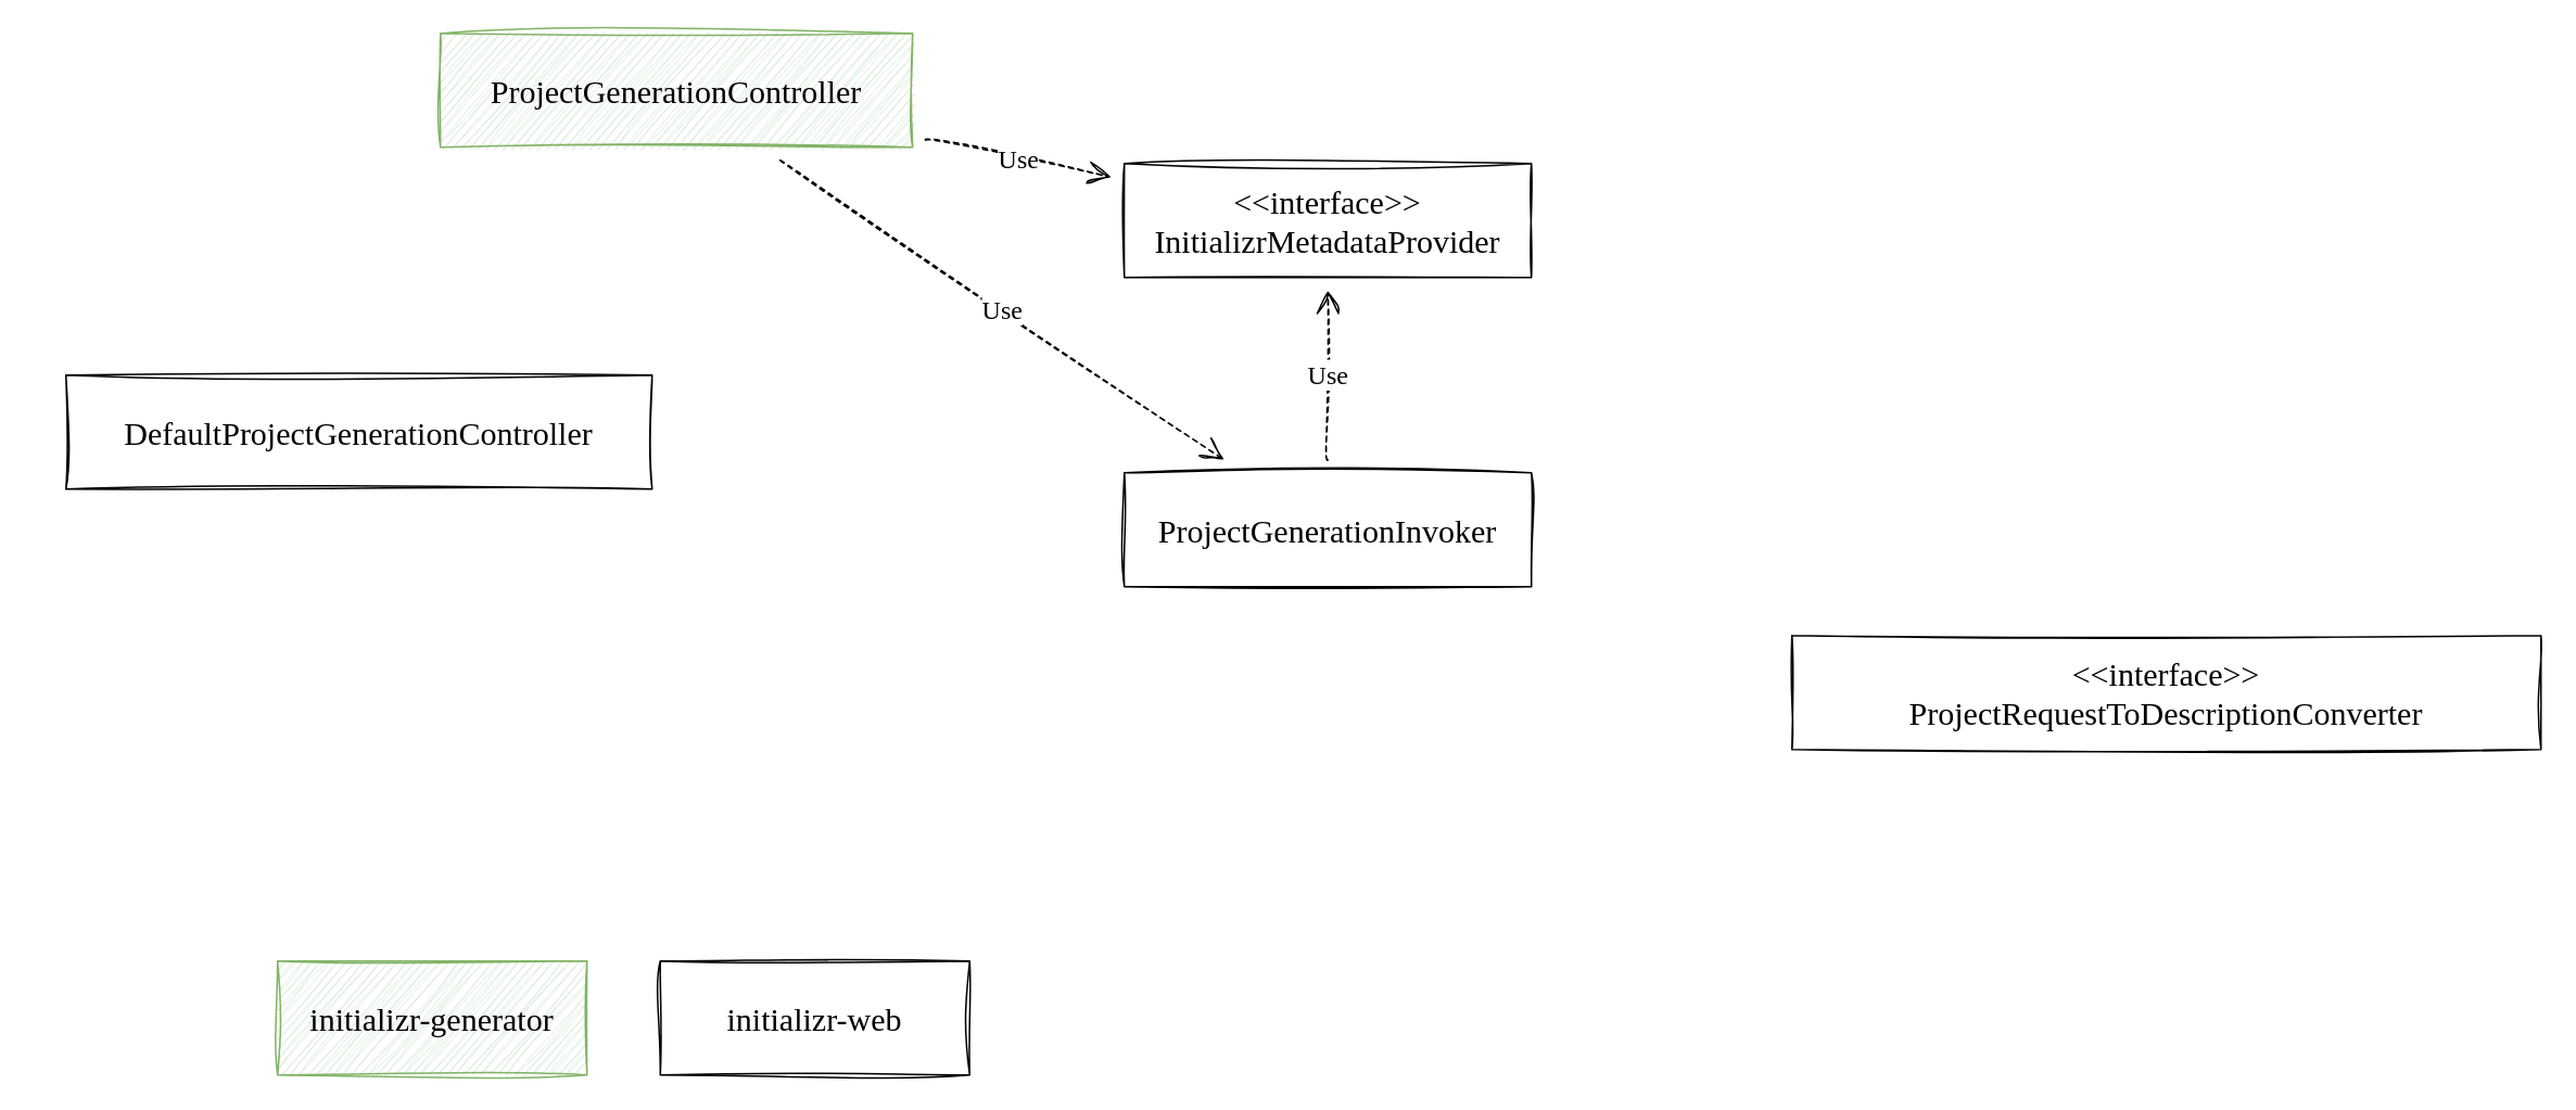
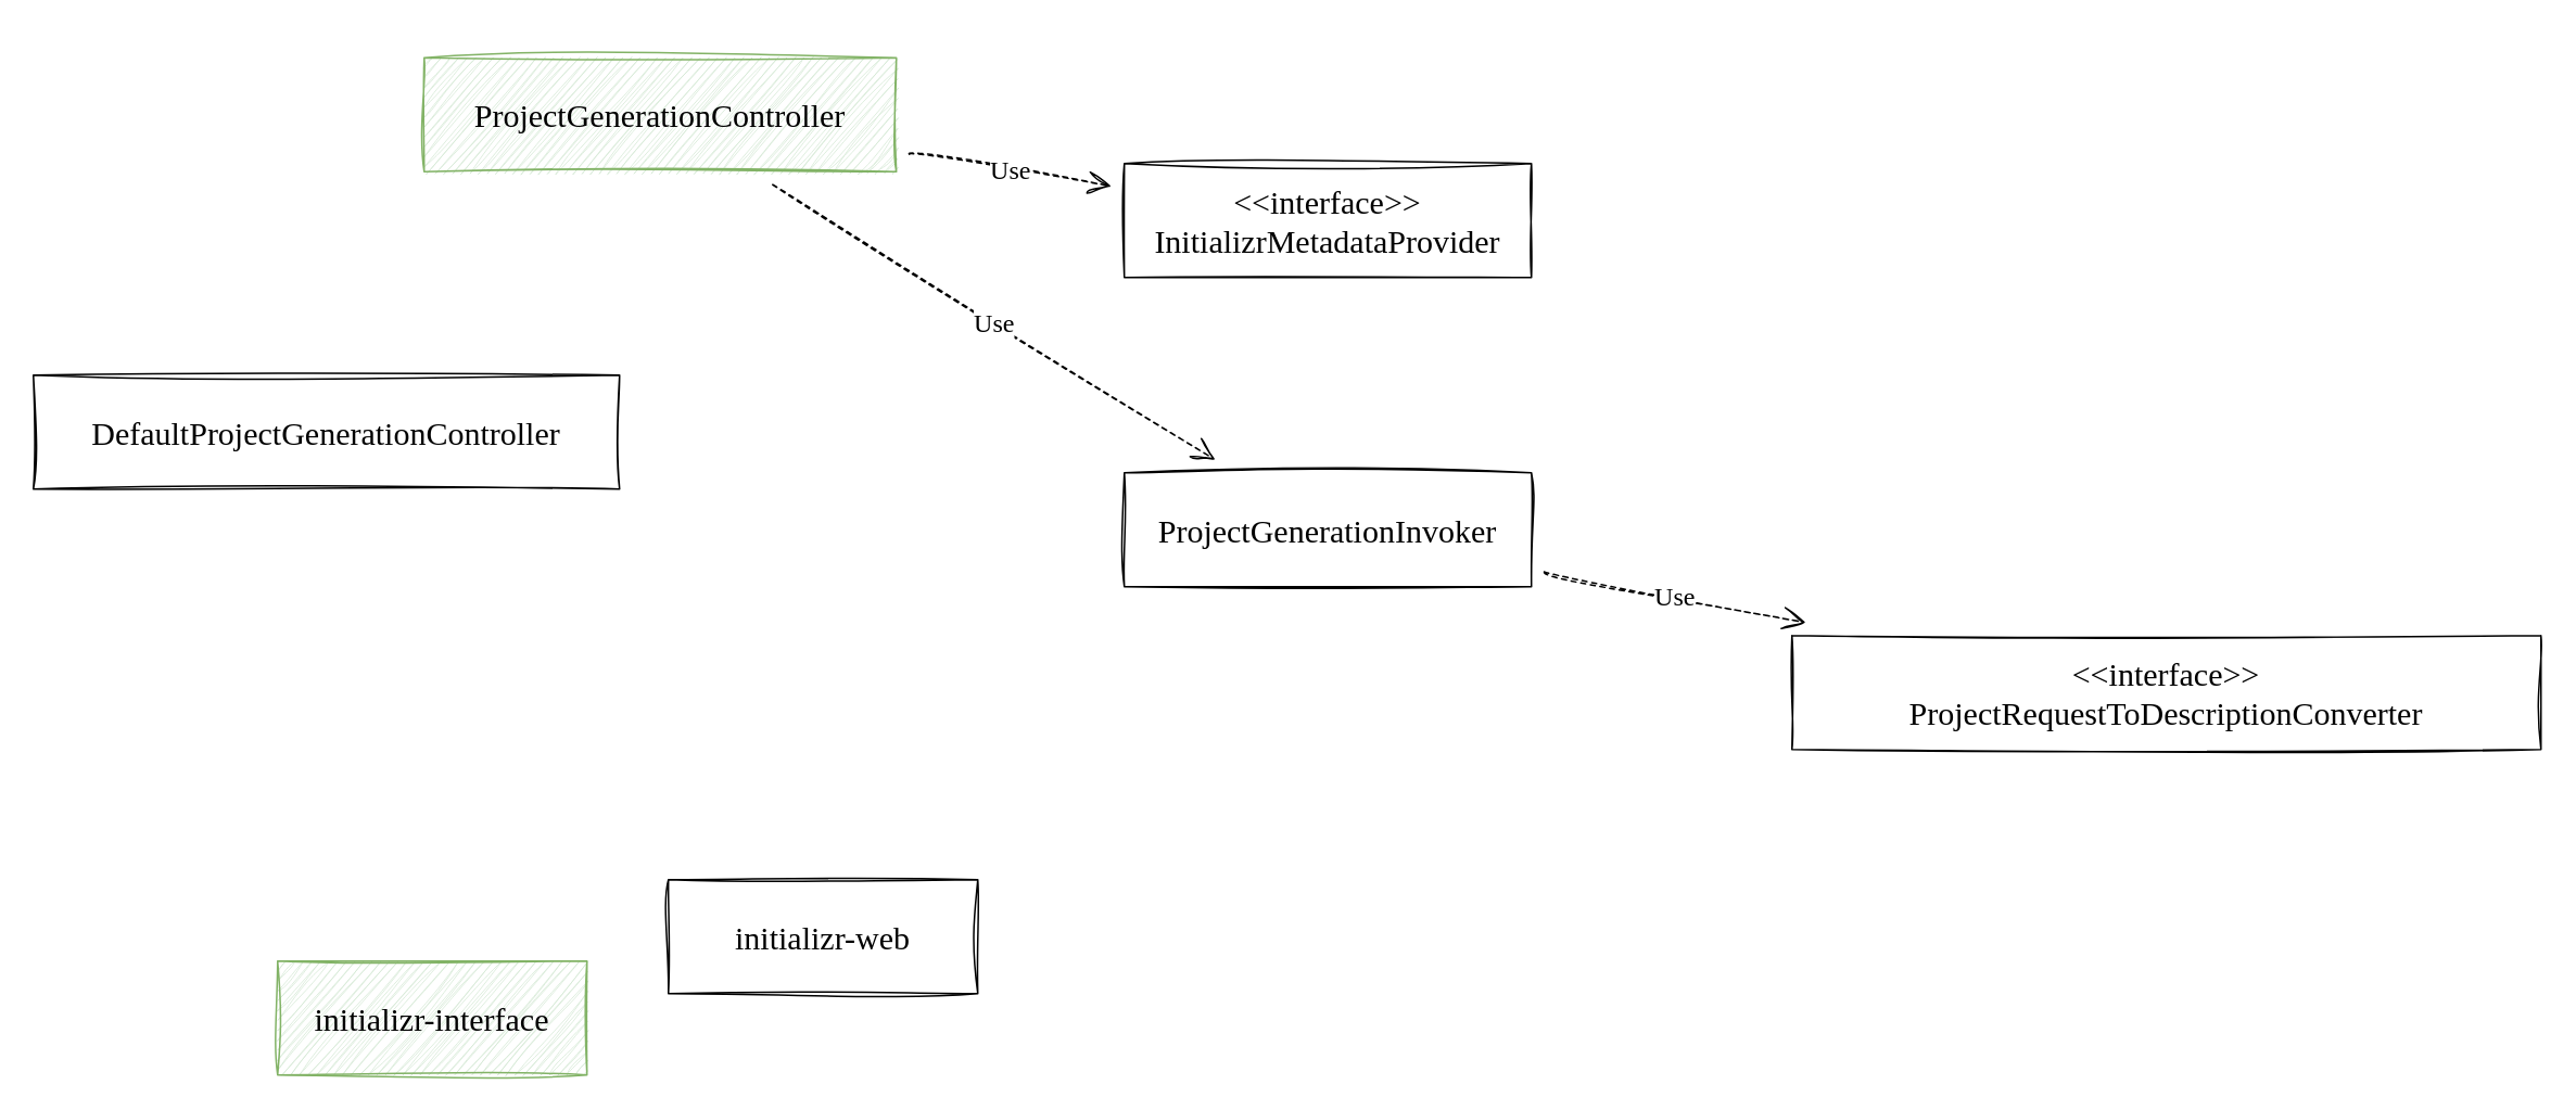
- <mxCell id="2" value="ProjectGenerationController" style="rounded=0;whiteSpace=wrap;html=1;sketch=1;hachureGap=4;jiggle=2;curveFitting=1;fontFamily=Architects Daughter;fontSource=https%3A%2F%2Ffonts.googleapis.com%2Fcss%3Ffamily%3DArchitects%2BDaughter;fontSize=20;fillColor=#d5e8d4;strokeColor=#82b366;" vertex="1" parent="1"><mxGeometry x="270" y="20" width="290" height="70" as="geometry" /></mxCell>
+ <mxCell id="2" value="ProjectGenerationController" style="rounded=0;whiteSpace=wrap;html=1;sketch=1;hachureGap=4;jiggle=2;curveFitting=1;fontFamily=Architects Daughter;fontSource=https%3A%2F%2Ffonts.googleapis.com%2Fcss%3Ffamily%3DArchitects%2BDaughter;fontSize=20;fillColor=#d5e8d4;strokeColor=#82b366;" vertex="1" parent="1"><mxGeometry x="260" y="35" width="290" height="70" as="geometry" /></mxCell>
- <mxCell id="9" value="Use" style="endArrow=open;endSize=12;dashed=1;html=1;rounded=0;sketch=1;hachureGap=4;jiggle=2;curveFitting=1;fontFamily=Architects Daughter;fontSource=https%3A%2F%2Ffonts.googleapis.com%2Fcss%3Ffamily%3DArchitects%2BDaughter;fontSize=16;sourcePerimeterSpacing=8;targetPerimeterSpacing=8;curved=1;" edge="1" parent="1" source="7" target="4"><mxGeometry width="160" relative="1" as="geometry"><mxPoint x="489" y="108" as="sourcePoint" /><mxPoint x="761" y="292" as="targetPoint" /></mxGeometry></mxCell>
+ <mxCell id="9" value="Use" style="endArrow=open;endSize=12;dashed=1;html=1;rounded=0;sketch=1;hachureGap=4;jiggle=2;curveFitting=1;fontFamily=Architects Daughter;fontSource=https%3A%2F%2Ffonts.googleapis.com%2Fcss%3Ffamily%3DArchitects%2BDaughter;fontSize=16;sourcePerimeterSpacing=8;targetPerimeterSpacing=8;curved=1;" edge="1" parent="1" source="7" target="8"><mxGeometry width="160" relative="1" as="geometry"><mxPoint x="489" y="108" as="sourcePoint" /><mxPoint x="761" y="292" as="targetPoint" /></mxGeometry></mxCell>
- <mxCell id="3" value="DefaultProjectGenerationController" style="rounded=0;whiteSpace=wrap;html=1;sketch=1;hachureGap=4;jiggle=2;curveFitting=1;fontFamily=Architects Daughter;fontSource=https%3A%2F%2Ffonts.googleapis.com%2Fcss%3Ffamily%3DArchitects%2BDaughter;fontSize=20;" vertex="1" parent="1"><mxGeometry x="40" y="230" width="360" height="70" as="geometry" /></mxCell>
+ <mxCell id="3" value="DefaultProjectGenerationController" style="rounded=0;whiteSpace=wrap;html=1;sketch=1;hachureGap=4;jiggle=2;curveFitting=1;fontFamily=Architects Daughter;fontSource=https%3A%2F%2Ffonts.googleapis.com%2Fcss%3Ffamily%3DArchitects%2BDaughter;fontSize=20;" vertex="1" parent="1"><mxGeometry x="20" y="230" width="360" height="70" as="geometry" /></mxCell>
- <mxCell id="10" value="initializr-generator" style="rounded=0;whiteSpace=wrap;html=1;sketch=1;hachureGap=4;jiggle=2;curveFitting=1;fontFamily=Architects Daughter;fontSource=https%3A%2F%2Ffonts.googleapis.com%2Fcss%3Ffamily%3DArchitects%2BDaughter;fontSize=20;fillColor=#d5e8d4;strokeColor=#82b366;" vertex="1" parent="1"><mxGeometry x="170" y="590" width="190" height="70" as="geometry" /></mxCell>
+ <mxCell id="10" value="initializr-interface" style="rounded=0;whiteSpace=wrap;html=1;sketch=1;hachureGap=4;jiggle=2;curveFitting=1;fontFamily=Architects Daughter;fontSource=https%3A%2F%2Ffonts.googleapis.com%2Fcss%3Ffamily%3DArchitects%2BDaughter;fontSize=20;fillColor=#d5e8d4;strokeColor=#82b366;" vertex="1" parent="1"><mxGeometry x="170" y="590" width="190" height="70" as="geometry" /></mxCell>
- <mxCell id="11" value="initializr-web" style="rounded=0;whiteSpace=wrap;html=1;sketch=1;hachureGap=4;jiggle=2;curveFitting=1;fontFamily=Architects Daughter;fontSource=https%3A%2F%2Ffonts.googleapis.com%2Fcss%3Ffamily%3DArchitects%2BDaughter;fontSize=20;" vertex="1" parent="1"><mxGeometry x="405" y="590" width="190" height="70" as="geometry" /></mxCell>
+ <mxCell id="11" value="initializr-web" style="rounded=0;whiteSpace=wrap;html=1;sketch=1;hachureGap=4;jiggle=2;curveFitting=1;fontFamily=Architects Daughter;fontSource=https%3A%2F%2Ffonts.googleapis.com%2Fcss%3Ffamily%3DArchitects%2BDaughter;fontSize=20;" vertex="1" parent="1"><mxGeometry x="410" y="540" width="190" height="70" as="geometry" /></mxCell>
